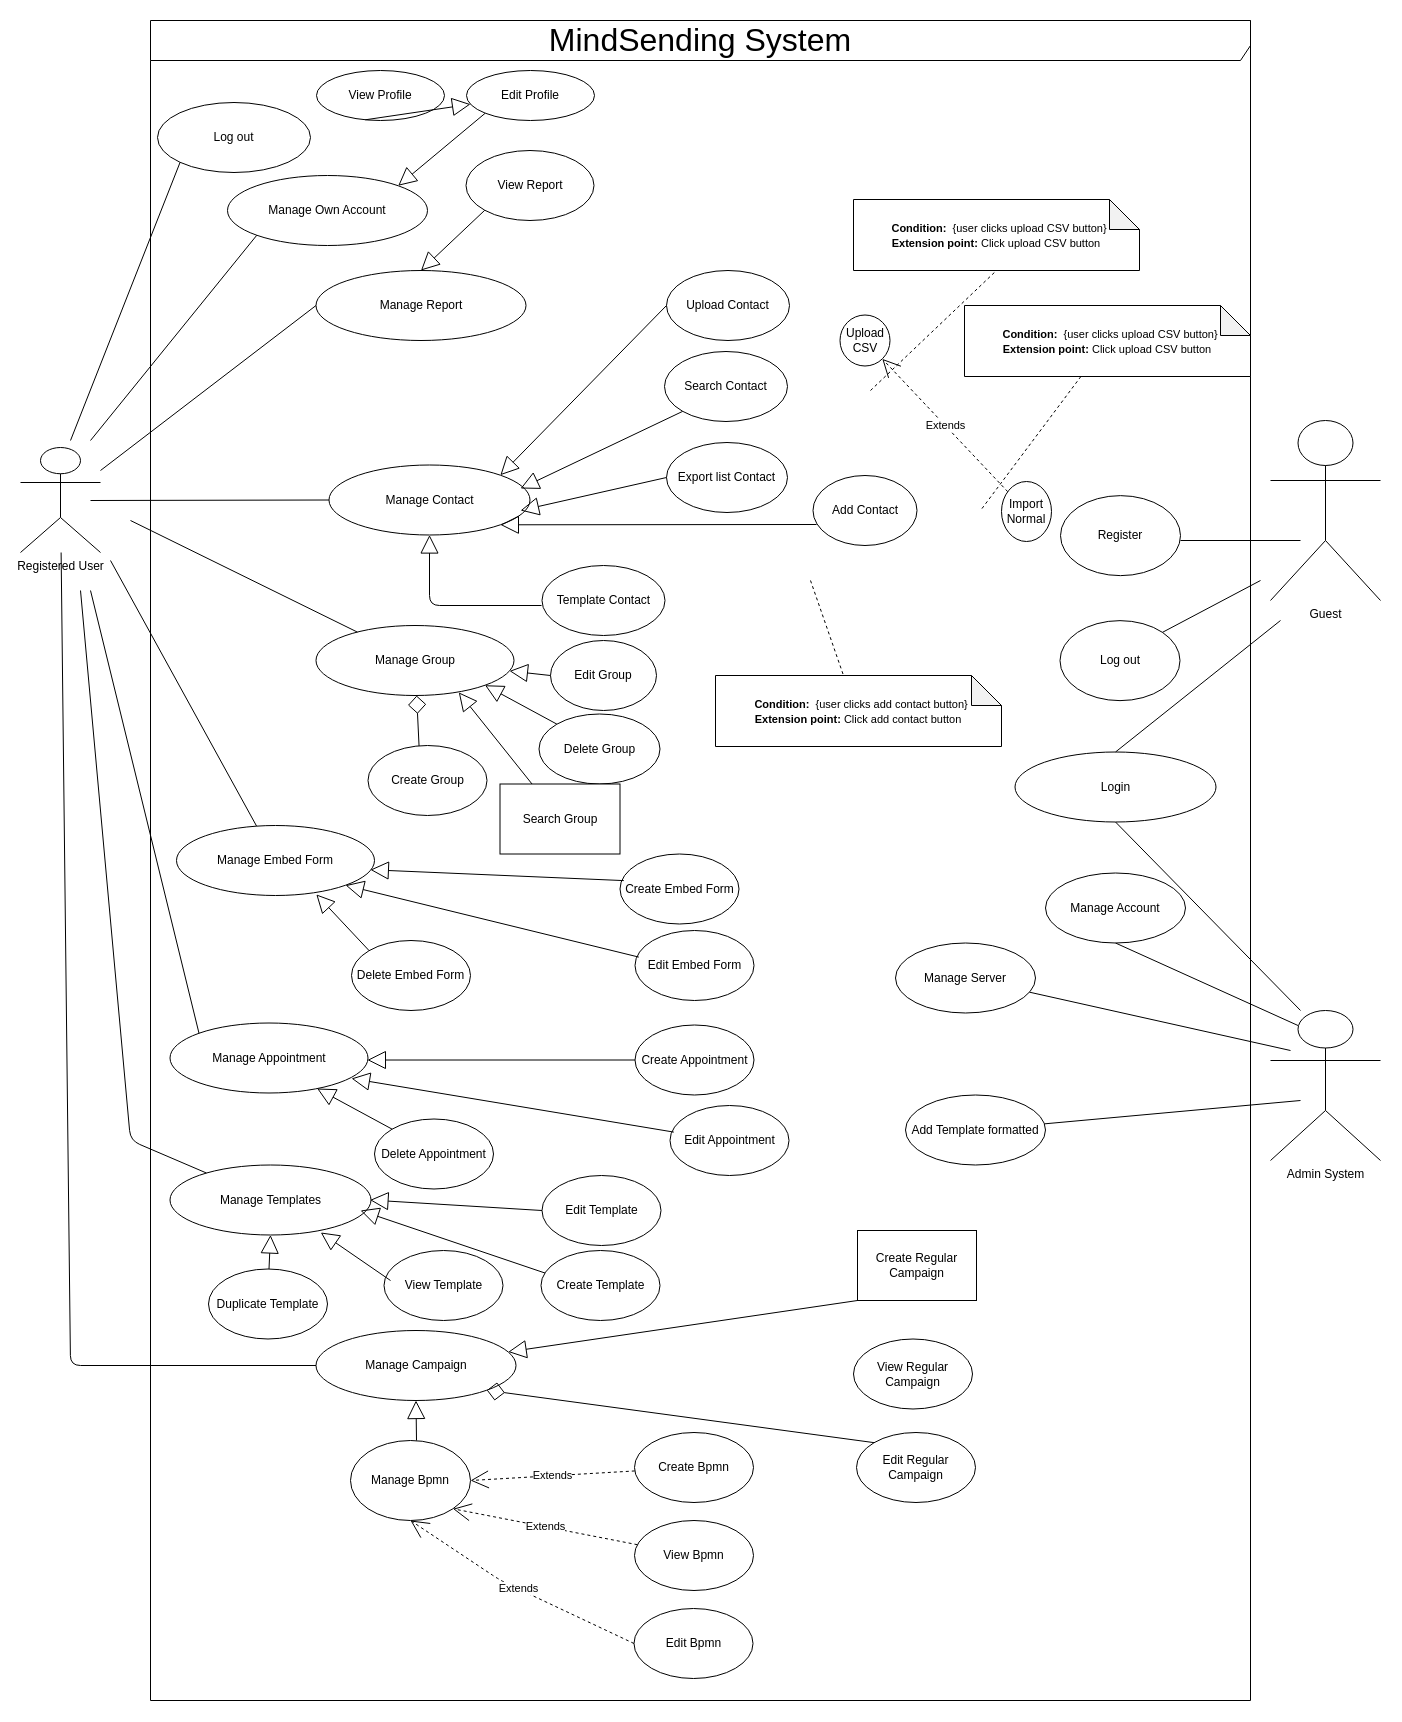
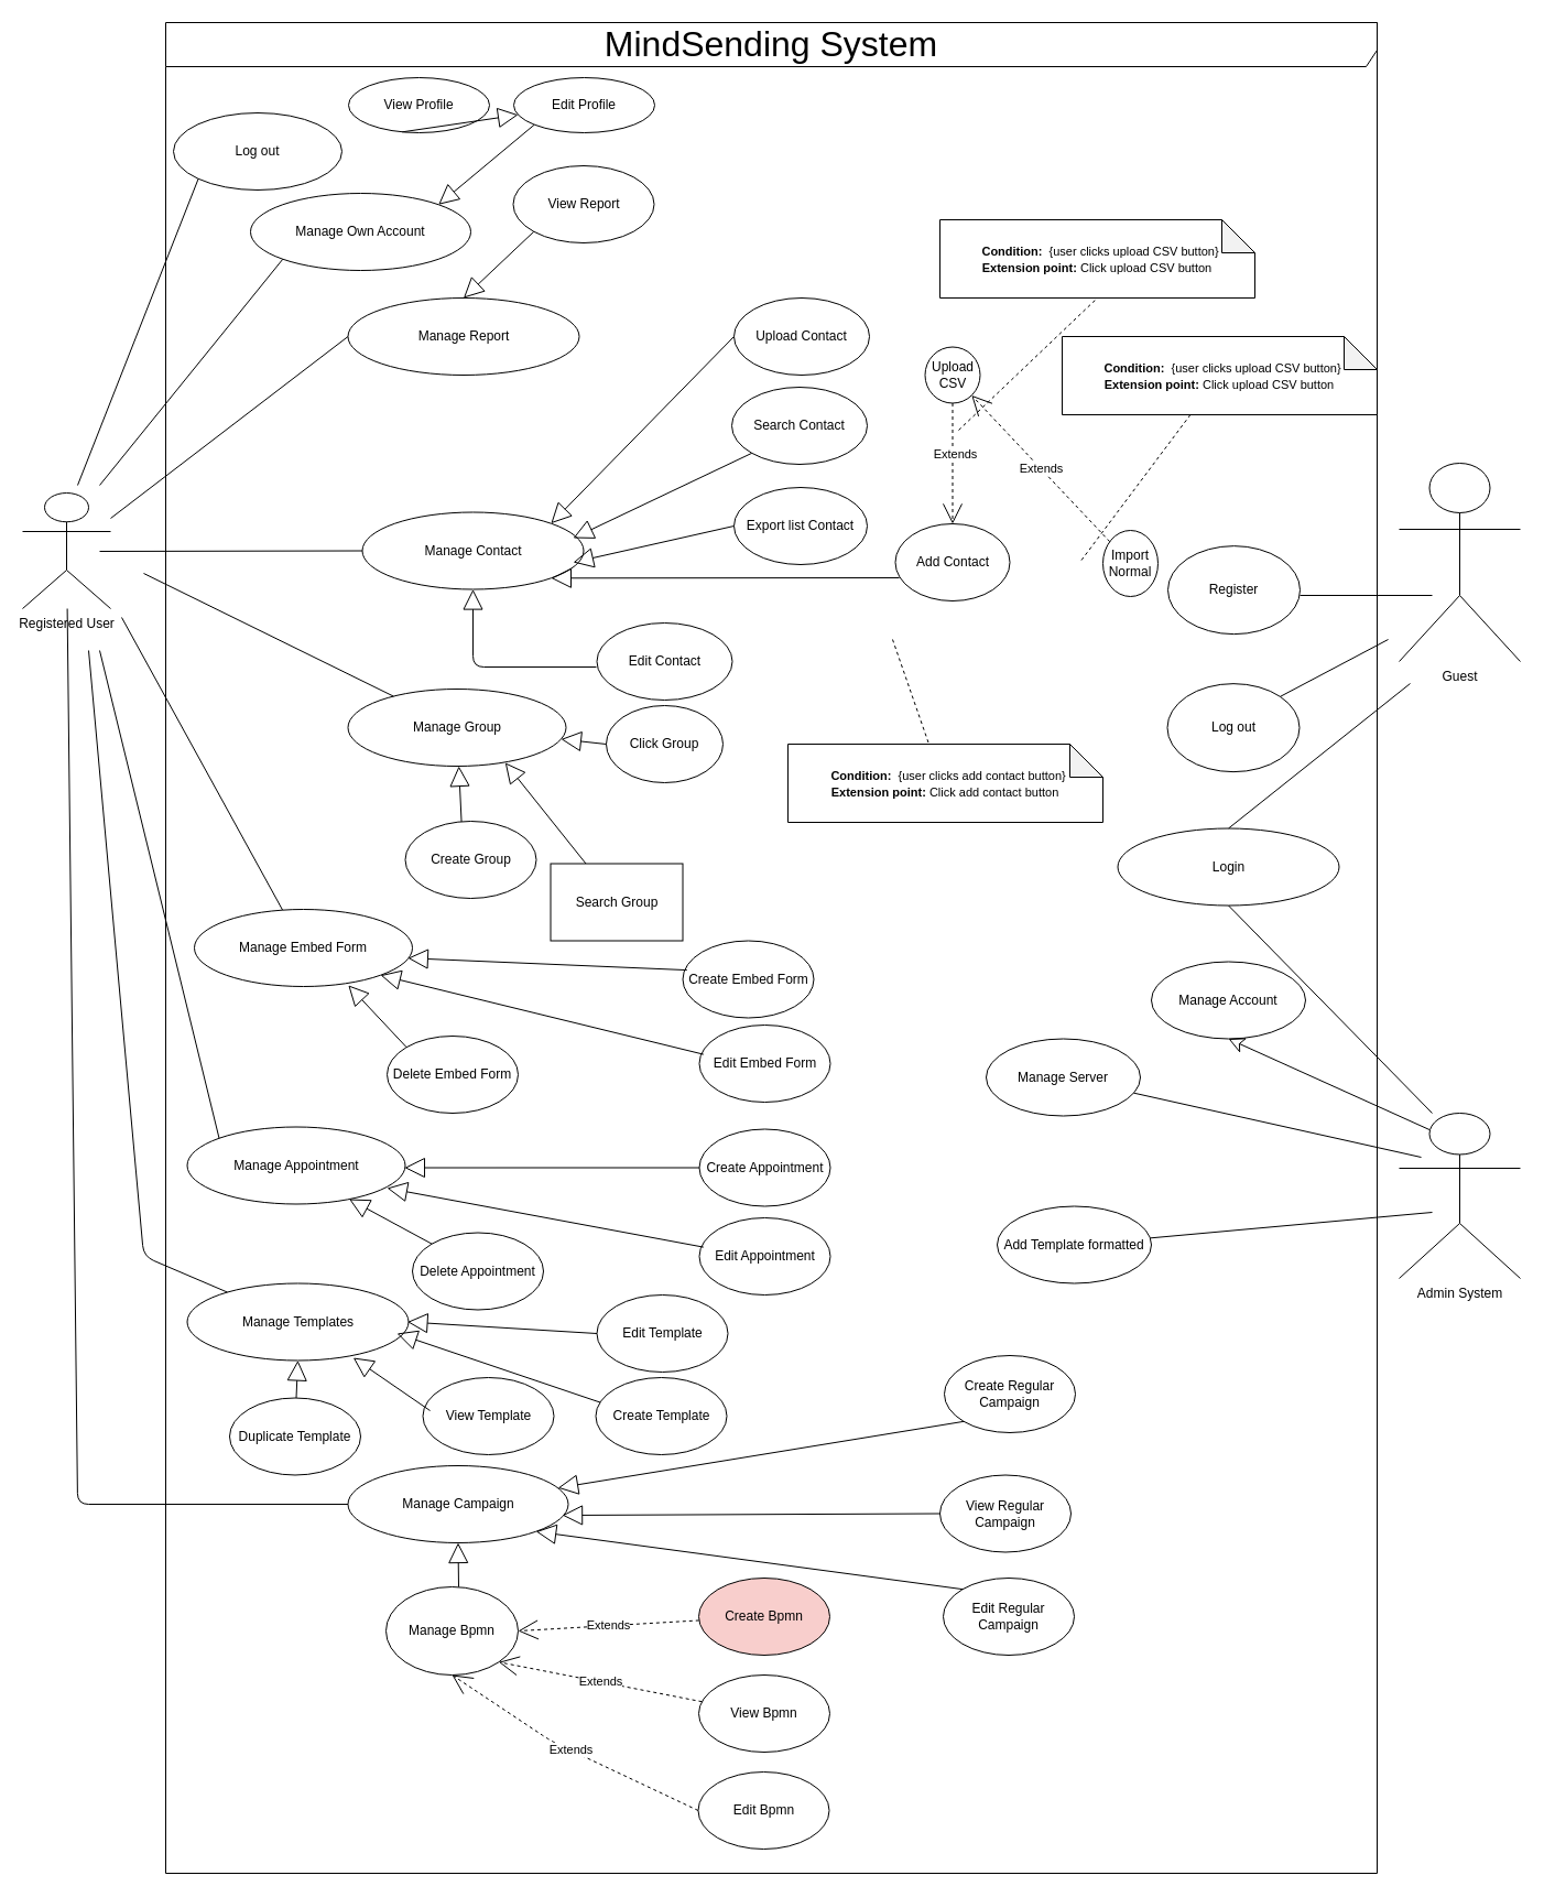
+ <mxCell id="55" value="Extends" style="endArrow=open;endSize=16;endFill=0;html=1;strokeWidth=1;dashed=1;exitX=0.5;exitY=1;exitDx=0;exitDy=0;" parent="1" source="52" target="17" edge="1"><mxGeometry x="-0.161" y="2" width="160" relative="1" as="geometry"><mxPoint x="630" y="447" as="sourcePoint" /><mxPoint x="451.69" y="495.172" as="targetPoint" /><mxPoint as="offset" /></mxGeometry></mxCell>
- <mxCell id="16" value="Template Contact" style="ellipse;whiteSpace=wrap;html=1;" parent="1" vertex="1"><mxGeometry x="541.5" y="565" width="123" height="70" as="geometry" /></mxCell>
+ <mxCell id="16" value="Edit Contact" style="ellipse;whiteSpace=wrap;html=1;" parent="1" vertex="1"><mxGeometry x="541.5" y="565" width="123" height="70" as="geometry" /></mxCell>
- <mxCell id="22" value="Edit Group&lt;br&gt;" style="ellipse;whiteSpace=wrap;html=1;" parent="1" vertex="1"><mxGeometry x="550" y="640" width="106" height="70" as="geometry" /></mxCell>
+ <mxCell id="22" value="Click Group&lt;br&gt;" style="ellipse;whiteSpace=wrap;html=1;" parent="1" vertex="1"><mxGeometry x="550" y="640" width="106" height="70" as="geometry" /></mxCell>
- <mxCell id="35" value="" style="endSize=16;endFill=0;html=1;strokeWidth=1;endArrow=block;startArrow=none;startFill=0;entryX=1;entryY=1;entryDx=0;entryDy=0;exitX=0;exitY=0;exitDx=0;exitDy=0;" parent="1" source="19" target="10" edge="1"><mxGeometry width="160" relative="1" as="geometry"><mxPoint x="560" y="740" as="sourcePoint" /><mxPoint x="475.81" y="861.798" as="targetPoint" /></mxGeometry></mxCell>
- <mxCell id="37" value="" style="endSize=16;endFill=0;html=1;strokeWidth=1;endArrow=diamond;startArrow=none;startFill=0;exitX=0.429;exitY=0.007;exitDx=0;exitDy=0;exitPerimeter=0;" parent="1" source="18" target="10" edge="1"><mxGeometry width="160" relative="1" as="geometry"><mxPoint x="599.714" y="917.714" as="sourcePoint" /><mxPoint x="526.206" y="906.312" as="targetPoint" /><Array as="points" /></mxGeometry></mxCell>
+ <mxCell id="37" value="" style="endSize=16;endFill=0;html=1;strokeWidth=1;endArrow=block;startArrow=none;startFill=0;exitX=0.429;exitY=0.007;exitDx=0;exitDy=0;exitPerimeter=0;" parent="1" source="18" target="10" edge="1"><mxGeometry width="160" relative="1" as="geometry"><mxPoint x="599.714" y="917.714" as="sourcePoint" /><mxPoint x="526.206" y="906.312" as="targetPoint" /><Array as="points" /></mxGeometry></mxCell>
- <mxCell id="19" value="Delete Group&lt;br&gt;" style="ellipse;whiteSpace=wrap;html=1;" parent="1" vertex="1"><mxGeometry x="538.5" y="713.5" width="121" height="70" as="geometry" /></mxCell>
- <mxCell id="24" value="" style="endArrow=none;endFill=0;endSize=12;html=1;entryX=0.5;entryY=1;entryDx=0;entryDy=0;exitX=0.25;exitY=0.1;exitDx=0;exitDy=0;exitPerimeter=0;" parent="1" target="7" edge="1" source="3"><mxGeometry width="160" relative="1" as="geometry"><mxPoint x="1270" y="1020" as="sourcePoint" /><mxPoint x="215" y="1440.5" as="targetPoint" /><Array as="points" /></mxGeometry></mxCell>
+ <mxCell id="24" value="" style="endArrow=classic;endFill=0;endSize=12;html=1;entryX=0.5;entryY=1;entryDx=0;entryDy=0;exitX=0.25;exitY=0.1;exitDx=0;exitDy=0;exitPerimeter=0;" parent="1" target="7" edge="1" source="3"><mxGeometry width="160" relative="1" as="geometry"><mxPoint x="1270" y="1020" as="sourcePoint" /><mxPoint x="215" y="1440.5" as="targetPoint" /><Array as="points" /></mxGeometry></mxCell>
- <mxCell id="92" value="Edit Appointment" style="ellipse;whiteSpace=wrap;html=1;" vertex="1" parent="1"><mxGeometry x="669.5" y="1105" width="119" height="70" as="geometry" /></mxCell>
+ <mxCell id="92" value="Edit Appointment" style="ellipse;whiteSpace=wrap;html=1;" vertex="1" parent="1"><mxGeometry x="634.5" y="1105" width="119" height="70" as="geometry" /></mxCell>
- <mxCell id="46" value="Create Regular Campaign" style="whiteSpace=wrap;html=1;rounded=0;" parent="1" vertex="1"><mxGeometry x="857" y="1230" width="119" height="70" as="geometry" /></mxCell>
+ <mxCell id="46" value="Create Regular Campaign" style="ellipse;whiteSpace=wrap;html=1;" parent="1" vertex="1"><mxGeometry x="857" y="1230" width="119" height="70" as="geometry" /></mxCell>
+ <mxCell id="100" value="" style="endSize=16;endFill=0;html=1;strokeWidth=1;endArrow=block;startArrow=none;startFill=0;entryX=0.973;entryY=0.643;entryDx=0;entryDy=0;exitX=0;exitY=0.5;exitDx=0;exitDy=0;entryPerimeter=0;" edge="1" parent="1" source="66" target="11"><mxGeometry width="160" relative="1" as="geometry"><mxPoint x="867" y="1275" as="sourcePoint" /><mxPoint x="525.5" y="1375" as="targetPoint" /><Array as="points" /></mxGeometry></mxCell>
- <mxCell id="101" value="" style="endSize=16;endFill=0;html=1;strokeWidth=1;endArrow=diamond;startArrow=none;startFill=0;entryX=1;entryY=1;entryDx=0;entryDy=0;exitX=0;exitY=0;exitDx=0;exitDy=0;" edge="1" parent="1" source="67" target="11"><mxGeometry width="160" relative="1" as="geometry"><mxPoint x="877" y="1285" as="sourcePoint" /><mxPoint x="535.5" y="1385" as="targetPoint" /><Array as="points" /></mxGeometry></mxCell>
+ <mxCell id="101" value="" style="endSize=16;endFill=0;html=1;strokeWidth=1;endArrow=block;startArrow=none;startFill=0;entryX=1;entryY=1;entryDx=0;entryDy=0;exitX=0;exitY=0;exitDx=0;exitDy=0;" edge="1" parent="1" source="67" target="11"><mxGeometry width="160" relative="1" as="geometry"><mxPoint x="877" y="1285" as="sourcePoint" /><mxPoint x="535.5" y="1385" as="targetPoint" /><Array as="points" /></mxGeometry></mxCell>
- <mxCell id="72" value="Create Bpmn" style="ellipse;whiteSpace=wrap;html=1;" vertex="1" parent="1"><mxGeometry x="634" y="1432" width="119" height="70" as="geometry" /></mxCell>
+ <mxCell id="72" value="Create Bpmn" style="ellipse;whiteSpace=wrap;html=1;fillColor=#f8cecc;" vertex="1" parent="1"><mxGeometry x="634" y="1432" width="119" height="70" as="geometry" /></mxCell>
